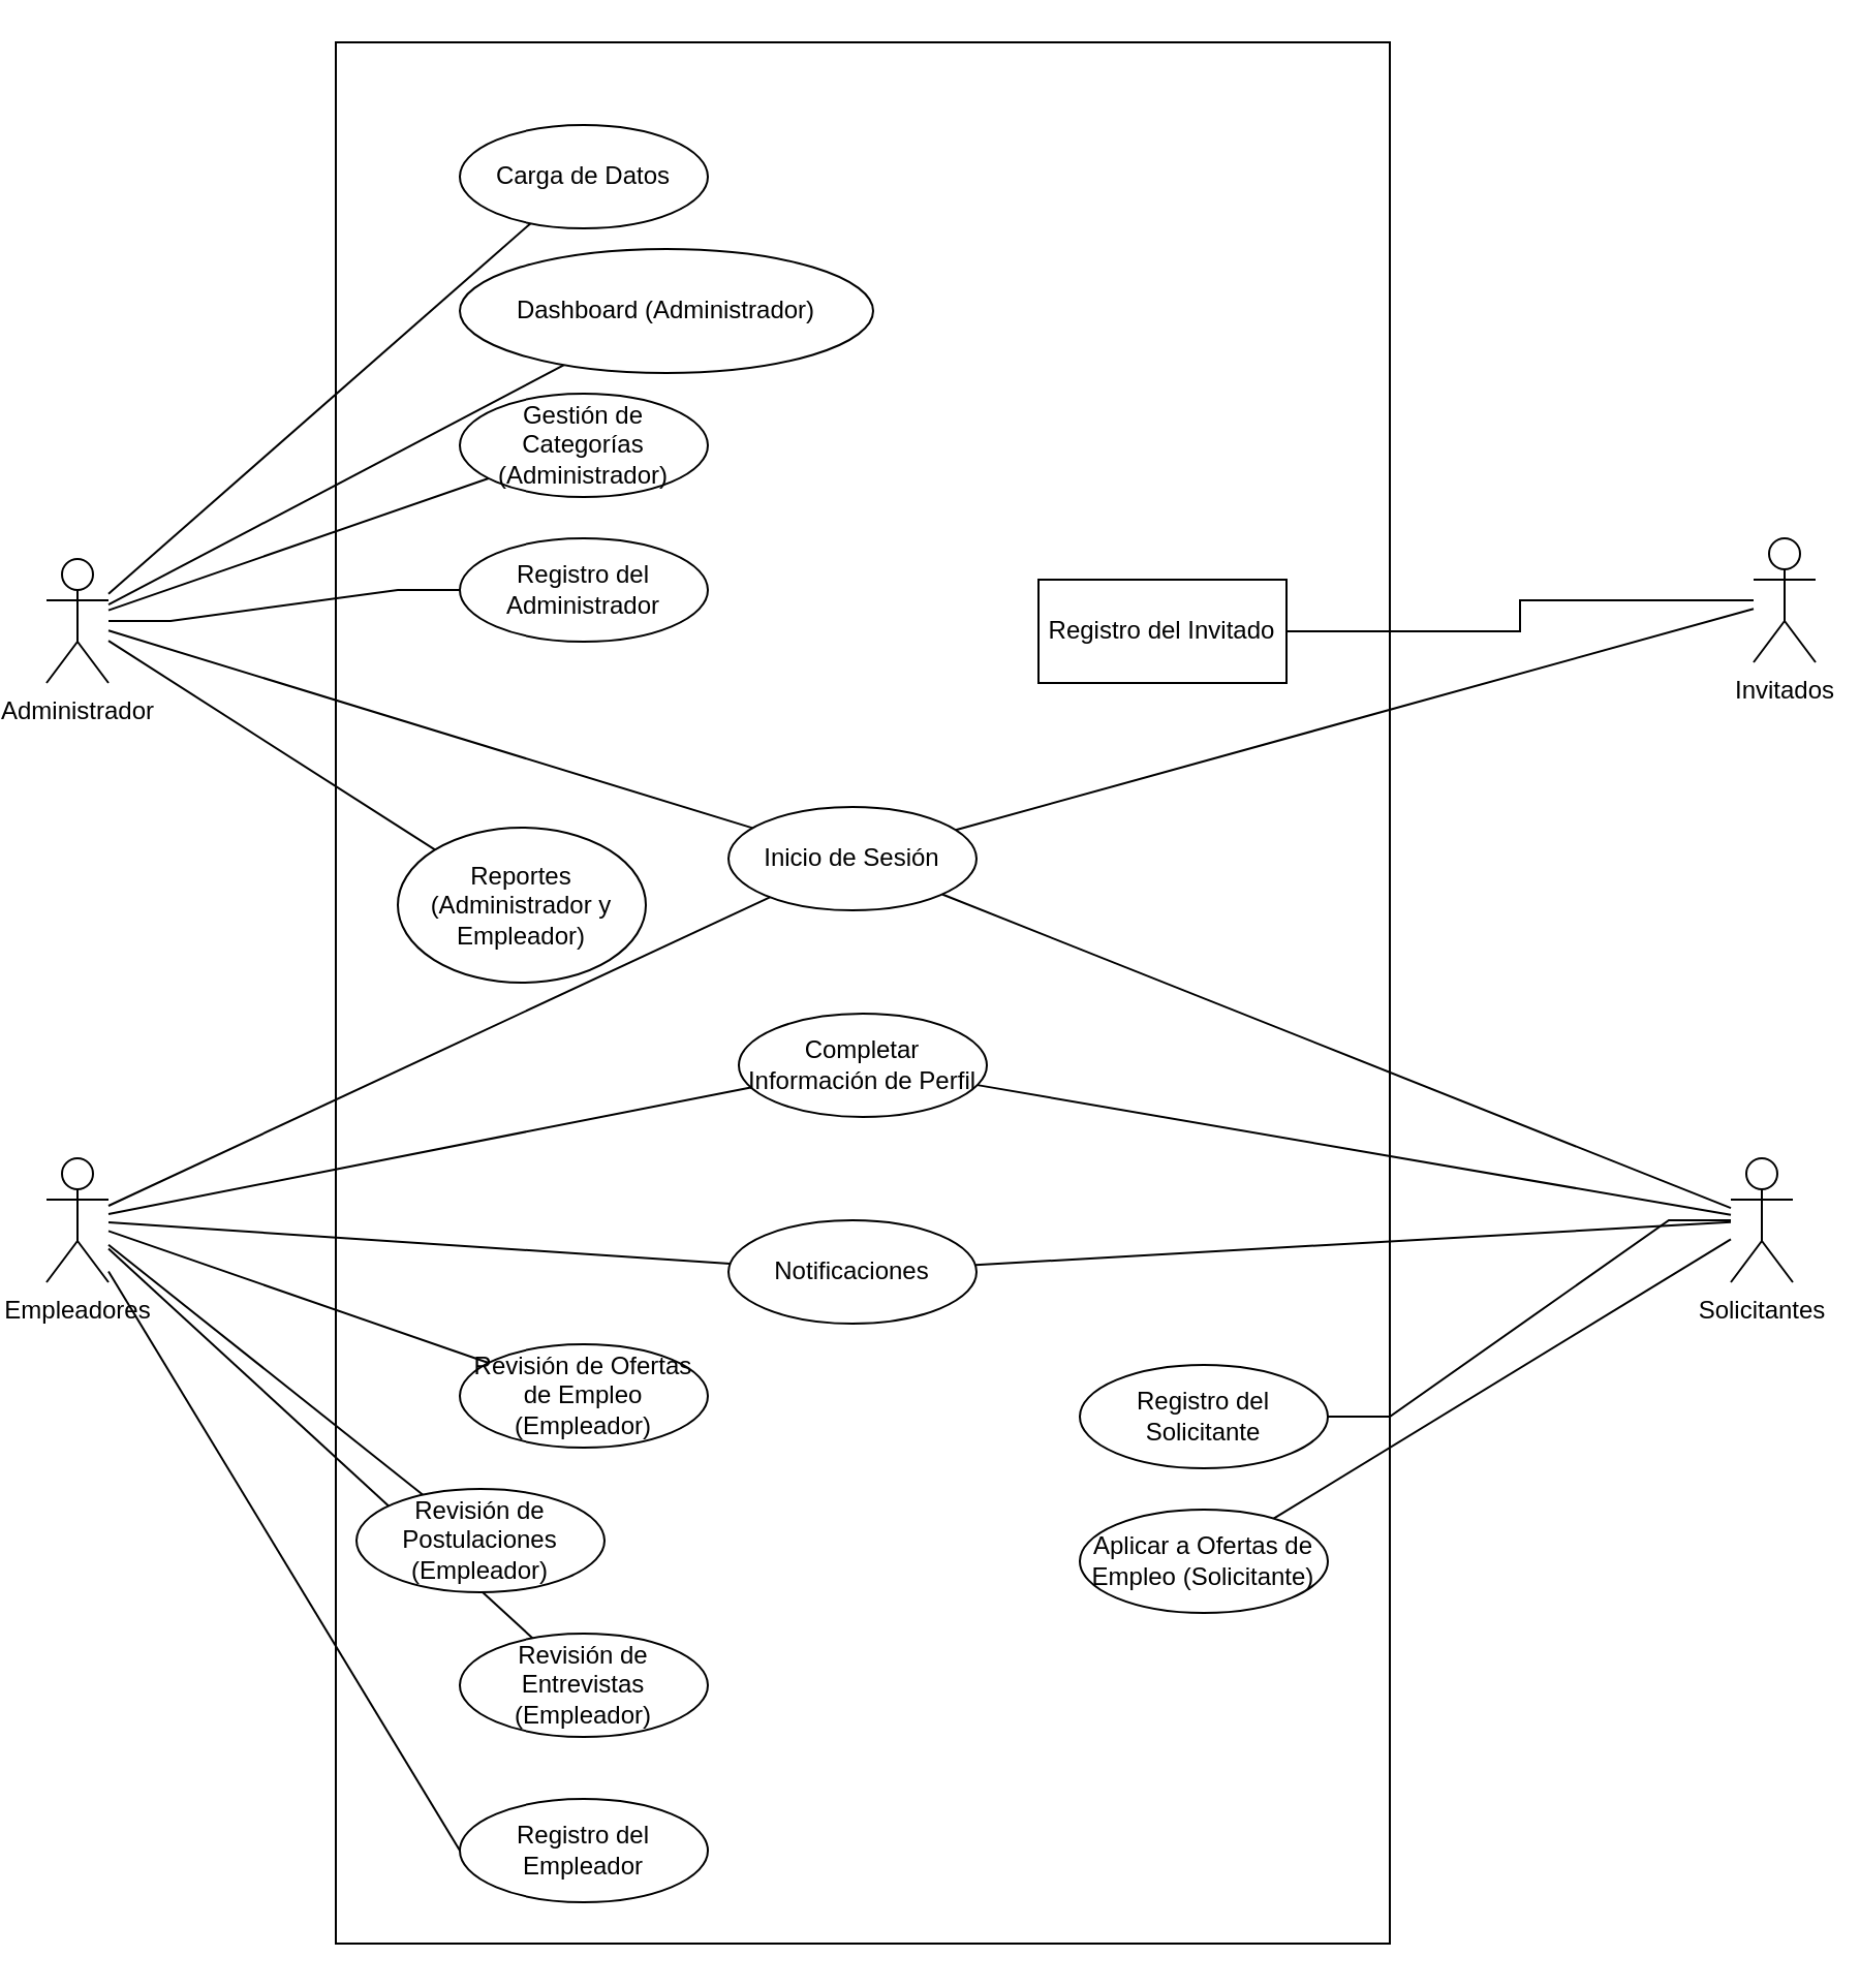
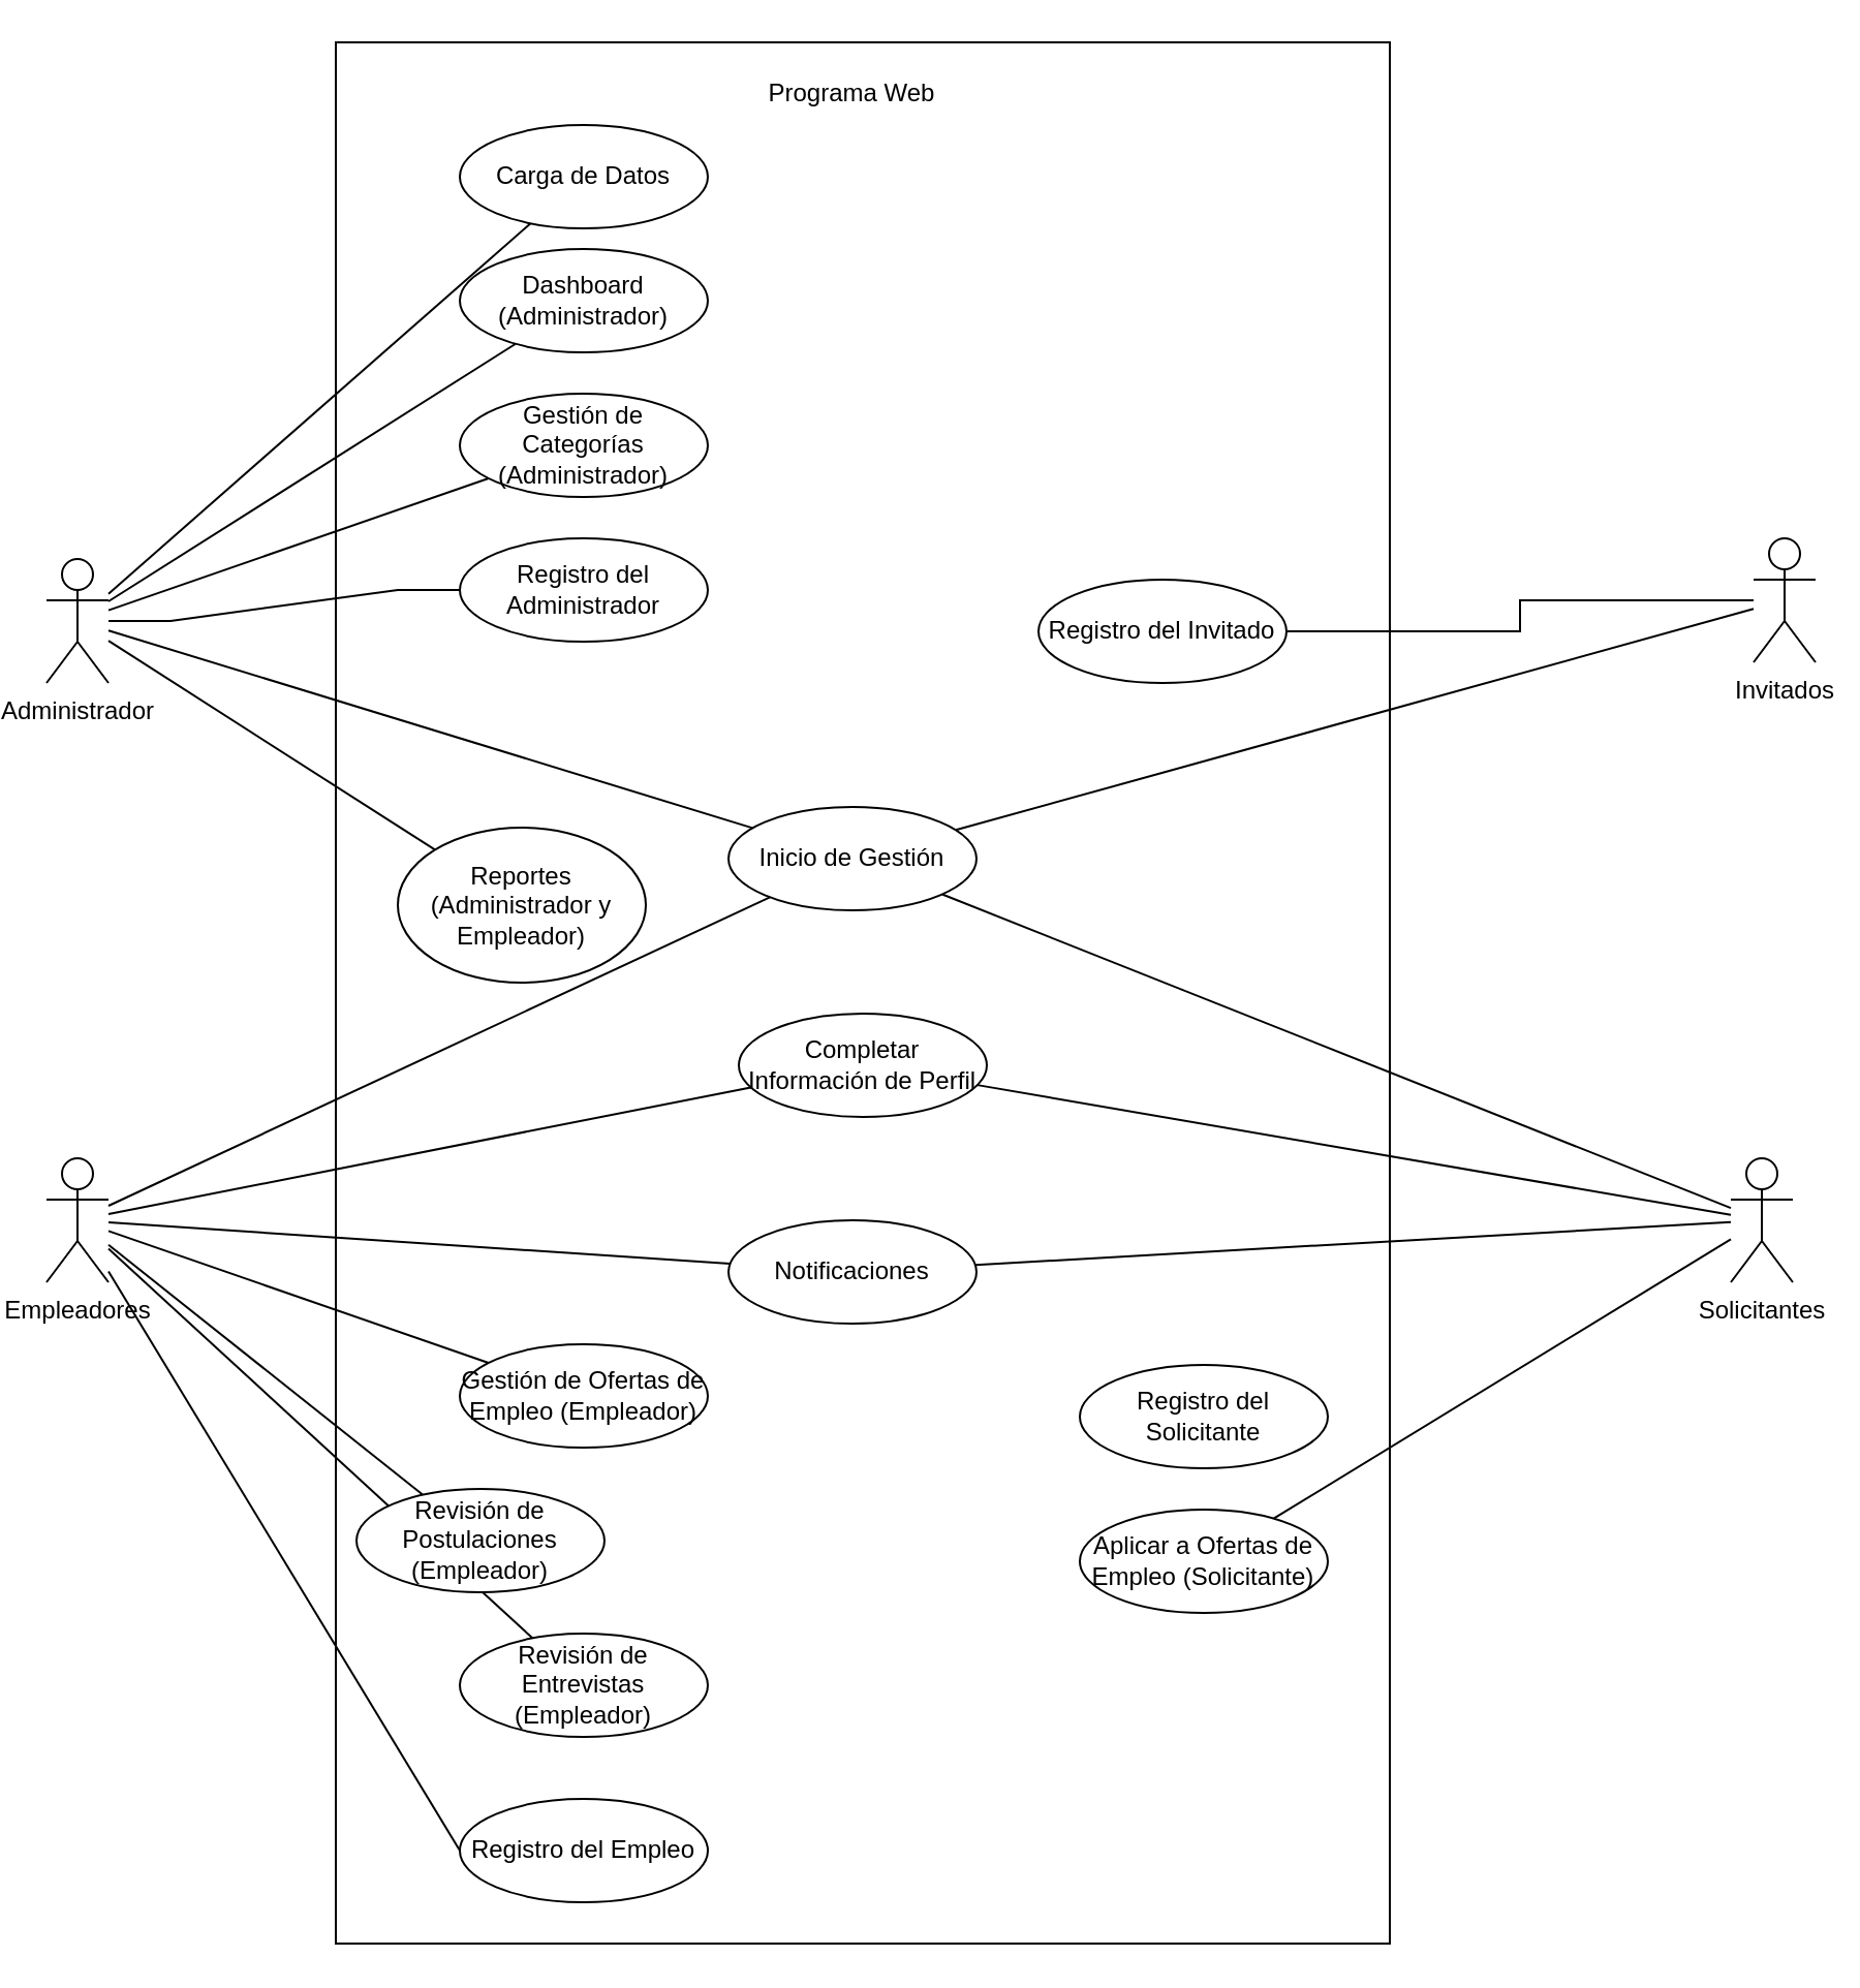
+ <mxCell id="27" value="Programa Web" style="text;strokeColor=none;align=center;fillColor=none;html=1;verticalAlign=middle;whiteSpace=wrap;rounded=0;" vertex="1" parent="1"><mxGeometry x="350" y="30" width="120" height="30" as="geometry" /></mxCell>
- <mxCell id="40" value="Dashboard (Administrador)" style="ellipse;whiteSpace=wrap;html=1;" vertex="1" parent="1"><mxGeometry x="220" y="120" width="200" height="60" as="geometry" /></mxCell>
+ <mxCell id="40" value="Dashboard (Administrador)" style="ellipse;whiteSpace=wrap;html=1;" vertex="1" parent="1"><mxGeometry x="220" y="120" width="120" height="50" as="geometry" /></mxCell>
- <mxCell id="31" value="Registro del Invitado" style="whiteSpace=wrap;html=1;rounded=0;" vertex="1" parent="1"><mxGeometry x="500" y="280" width="120" height="50" as="geometry" /></mxCell>
+ <mxCell id="31" value="Registro del Invitado" style="ellipse;whiteSpace=wrap;html=1;" vertex="1" parent="1"><mxGeometry x="500" y="280" width="120" height="50" as="geometry" /></mxCell>
- <mxCell id="32" value="Inicio de Sesión" style="ellipse;whiteSpace=wrap;html=1;" vertex="1" parent="1"><mxGeometry x="350" y="390" width="120" height="50" as="geometry" /></mxCell>
+ <mxCell id="32" value="Inicio de Gestión" style="ellipse;whiteSpace=wrap;html=1;" vertex="1" parent="1"><mxGeometry x="350" y="390" width="120" height="50" as="geometry" /></mxCell>
- <mxCell id="18" style="edgeStyle=entityRelationEdgeStyle;rounded=0;orthogonalLoop=1;jettySize=auto;html=1;endArrow=none;endFill=0;" edge="1" parent="1" source="23" target="30"><mxGeometry relative="1" as="geometry" /></mxCell>
- <mxCell id="34" value="Revisión de Ofertas de Empleo (Empleador)" style="ellipse;whiteSpace=wrap;html=1;" vertex="1" parent="1"><mxGeometry x="220" y="650" width="120" height="50" as="geometry" /></mxCell>
+ <mxCell id="34" value="Gestión de Ofertas de Empleo (Empleador)" style="ellipse;whiteSpace=wrap;html=1;" vertex="1" parent="1"><mxGeometry x="220" y="650" width="120" height="50" as="geometry" /></mxCell>
- <mxCell id="29" value="Registro del Empleador" style="ellipse;whiteSpace=wrap;html=1;" vertex="1" parent="1"><mxGeometry x="220" y="870" width="120" height="50" as="geometry" /></mxCell>
+ <mxCell id="29" value="Registro del Empleo" style="ellipse;whiteSpace=wrap;html=1;" vertex="1" parent="1"><mxGeometry x="220" y="870" width="120" height="50" as="geometry" /></mxCell>
